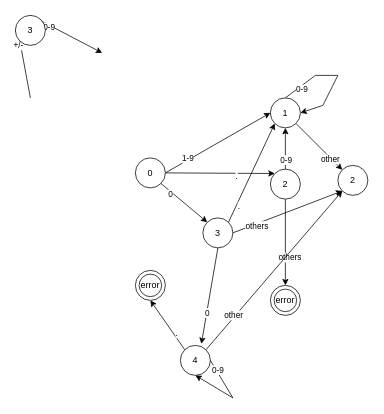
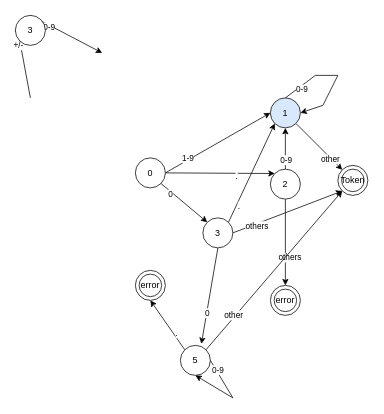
- <mxCell id="13" value="1" style="ellipse;whiteSpace=wrap;html=1;aspect=fixed;" parent="1" vertex="1"><mxGeometry x="360" y="130" width="40" height="40" as="geometry" /></mxCell>
+ <mxCell id="13" value="1" style="ellipse;whiteSpace=wrap;html=1;aspect=fixed;fillColor=#dae8fc;" parent="1" vertex="1"><mxGeometry x="360" y="130" width="40" height="40" as="geometry" /></mxCell>
+ <mxCell id="27" value="Token" style="ellipse;whiteSpace=wrap;html=1;aspect=fixed;" parent="1" vertex="1"><mxGeometry x="455" y="225" width="30" height="30" as="geometry" /></mxCell>
- <mxCell id="38" value="4" style="ellipse;whiteSpace=wrap;html=1;aspect=fixed;" parent="1" vertex="1"><mxGeometry x="240" y="460" width="40" height="40" as="geometry" /></mxCell>
+ <mxCell id="38" value="5" style="ellipse;whiteSpace=wrap;html=1;aspect=fixed;" parent="1" vertex="1"><mxGeometry x="240" y="460" width="40" height="40" as="geometry" /></mxCell>
